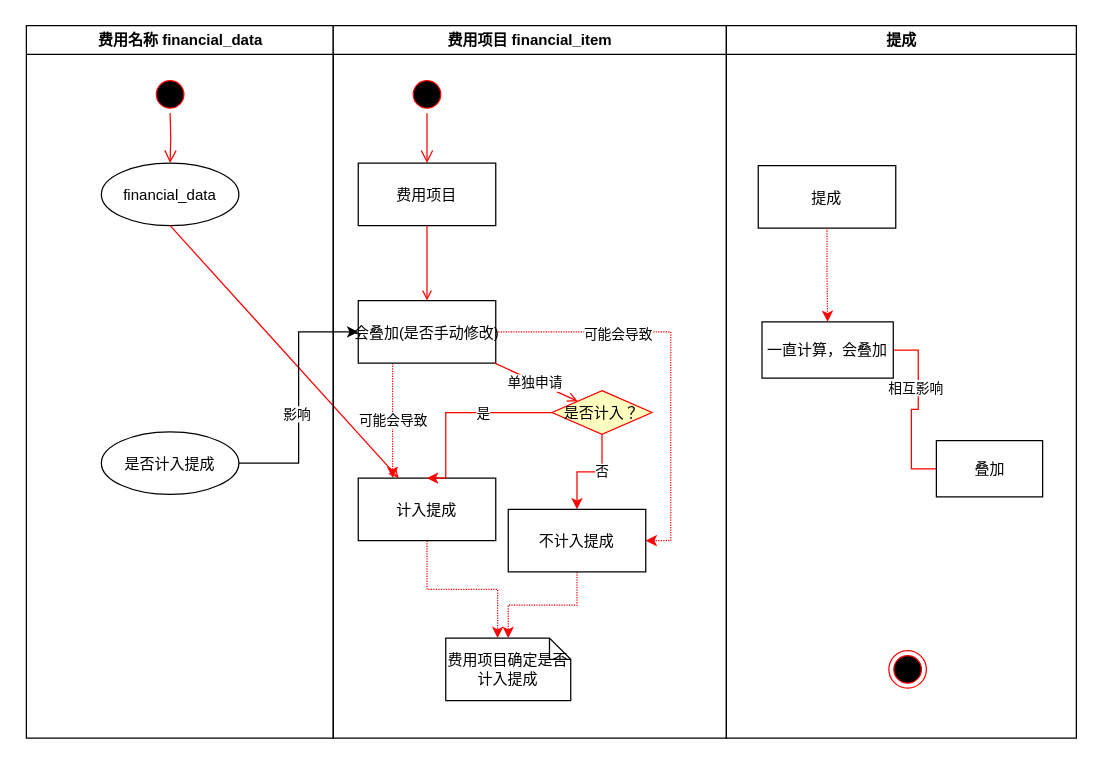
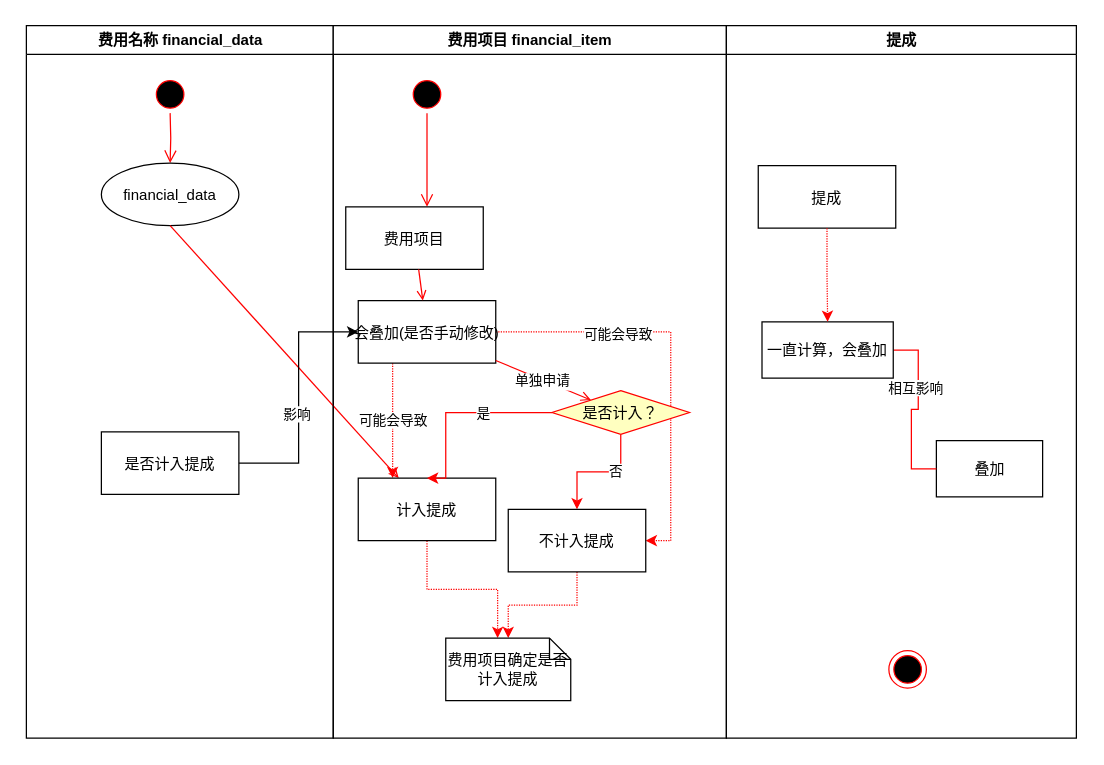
- <mxCell id="11" value="费用项目" style="" parent="8" vertex="1"><mxGeometry x="20" y="110" width="110" height="50" as="geometry" /></mxCell>
+ <mxCell id="11" value="费用项目" style="" parent="8" vertex="1"><mxGeometry x="10" y="145" width="110" height="50" as="geometry" /></mxCell>
- <mxCell id="22" value="是否计入？" style="rhombus;fillColor=#ffffc0;strokeColor=#ff0000;" parent="8" vertex="1"><mxGeometry x="175" y="292" width="80" height="35" as="geometry" /></mxCell>
+ <mxCell id="22" value="是否计入？" style="rhombus;fillColor=#ffffc0;strokeColor=#ff0000;" parent="8" vertex="1"><mxGeometry x="175" y="292" width="110" height="35" as="geometry" /></mxCell>
- <mxCell id="6" value="是否计入提成" style="ellipse;" parent="2" vertex="1"><mxGeometry x="60" y="325" width="110" height="50" as="geometry" /></mxCell>
+ <mxCell id="6" value="是否计入提成" style="" parent="2" vertex="1"><mxGeometry x="60" y="325" width="110" height="50" as="geometry" /></mxCell>
